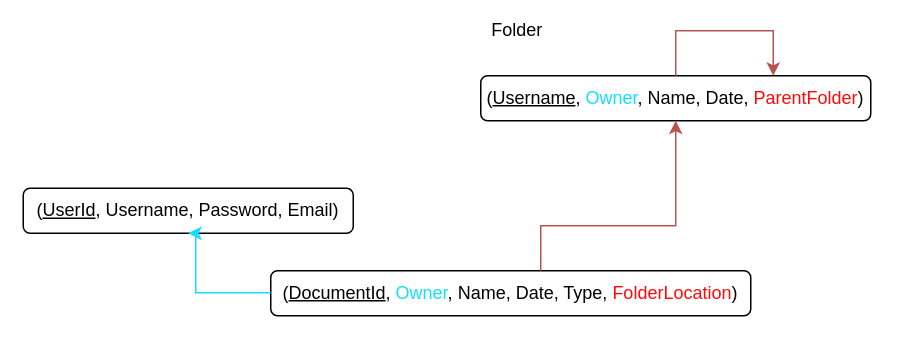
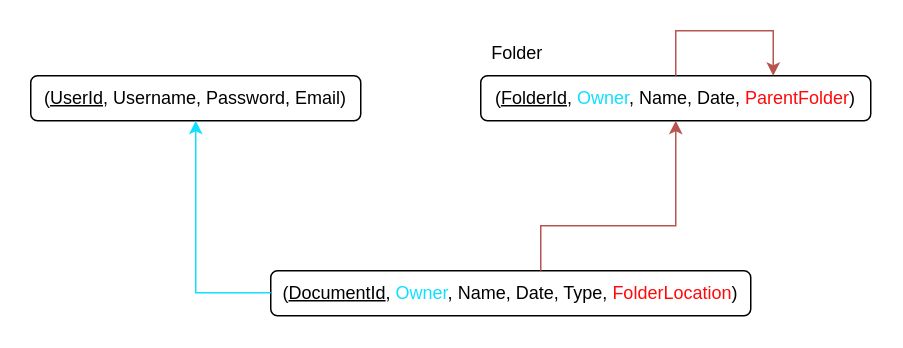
- <mxCell id="4" value="Folder" style="text;html=1;align=center;verticalAlign=middle;resizable=0;points=[];autosize=1;strokeColor=none;fillColor=none;" parent="1" vertex="1"><mxGeometry x="314" y="5" width="60" height="30" as="geometry" /></mxCell>
+ <mxCell id="4" value="Folder" style="text;html=1;align=center;verticalAlign=middle;resizable=0;points=[];autosize=1;strokeColor=none;fillColor=none;" parent="1" vertex="1"><mxGeometry x="314" y="20" width="60" height="30" as="geometry" /></mxCell>
- <mxCell id="3" value="(&lt;u&gt;Username&lt;/u&gt;&lt;span style=&quot;background-color: initial;&quot;&gt;, &lt;font color=&quot;#12dfff&quot;&gt;Owner&lt;/font&gt;, Name, Date, &lt;font color=&quot;#ff0a0a&quot;&gt;ParentFolder&lt;/font&gt;&lt;/span&gt;&lt;span style=&quot;background-color: initial;&quot;&gt;)&lt;/span&gt;" style="rounded=1;whiteSpace=wrap;html=1;" parent="1" vertex="1"><mxGeometry x="320" y="50" width="260" height="30" as="geometry" /></mxCell>
+ <mxCell id="3" value="(&lt;u&gt;FolderId&lt;/u&gt;&lt;span style=&quot;background-color: initial;&quot;&gt;, &lt;font color=&quot;#12dfff&quot;&gt;Owner&lt;/font&gt;, Name, Date, &lt;font color=&quot;#ff0a0a&quot;&gt;ParentFolder&lt;/font&gt;&lt;/span&gt;&lt;span style=&quot;background-color: initial;&quot;&gt;)&lt;/span&gt;" style="rounded=1;whiteSpace=wrap;html=1;" parent="1" vertex="1"><mxGeometry x="320" y="50" width="260" height="30" as="geometry" /></mxCell>
- <mxCell id="2" value="(&lt;u&gt;UserId&lt;/u&gt;, Username,&lt;span style=&quot;background-color: initial;&quot;&gt;&amp;nbsp;Password, Email)&lt;/span&gt;" style="rounded=1;whiteSpace=wrap;html=1;" parent="1" vertex="1"><mxGeometry x="15" y="125" width="220" height="30" as="geometry" /></mxCell>
+ <mxCell id="2" value="(&lt;u&gt;UserId&lt;/u&gt;, Username,&lt;span style=&quot;background-color: initial;&quot;&gt;&amp;nbsp;Password, Email)&lt;/span&gt;" style="rounded=1;whiteSpace=wrap;html=1;" parent="1" vertex="1"><mxGeometry x="20" y="50" width="220" height="30" as="geometry" /></mxCell>
